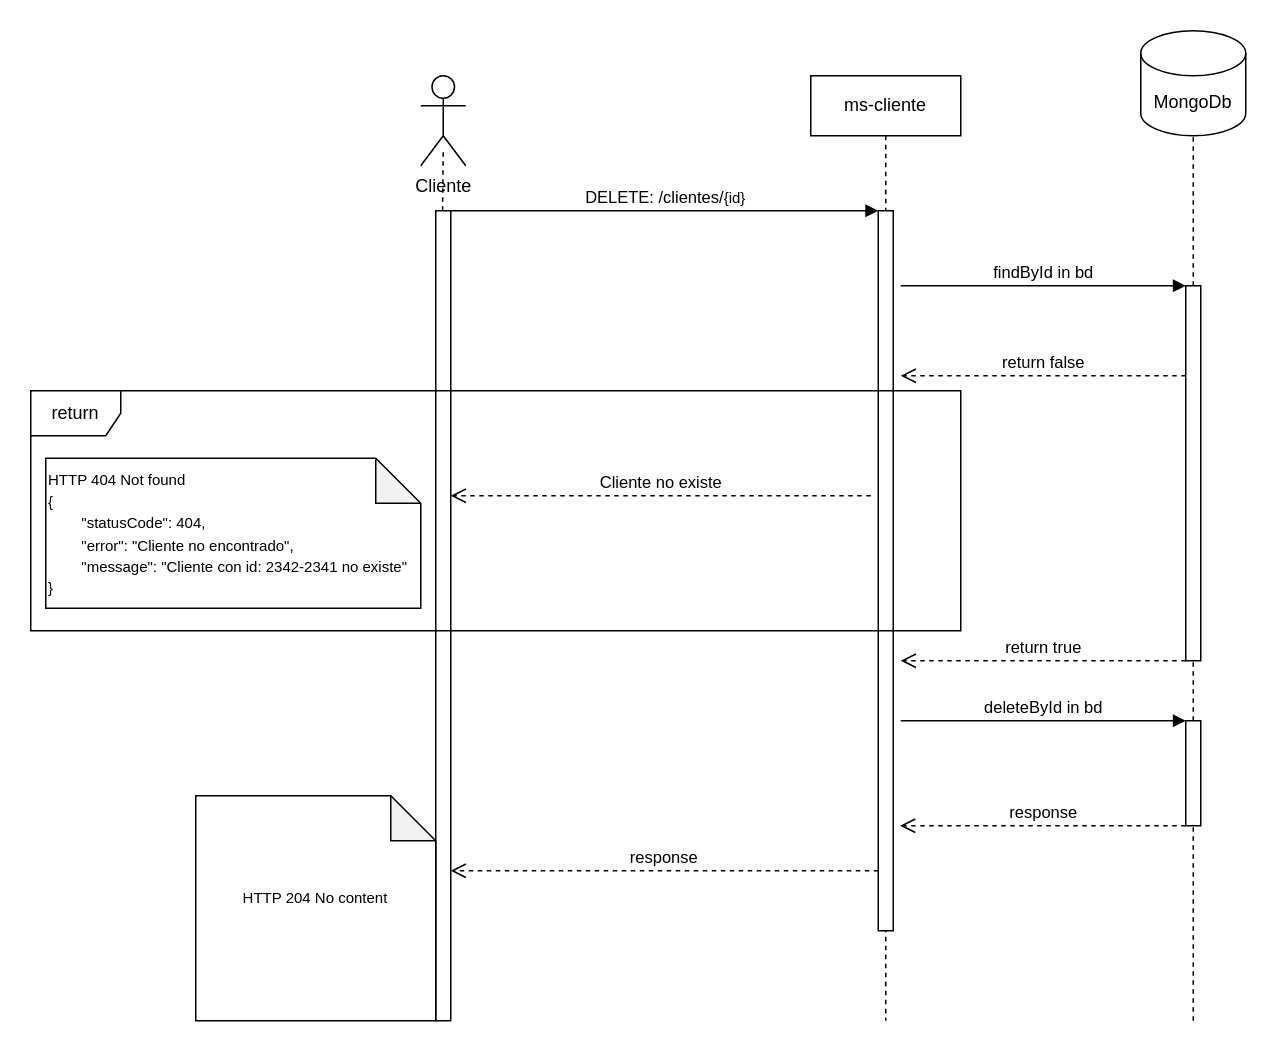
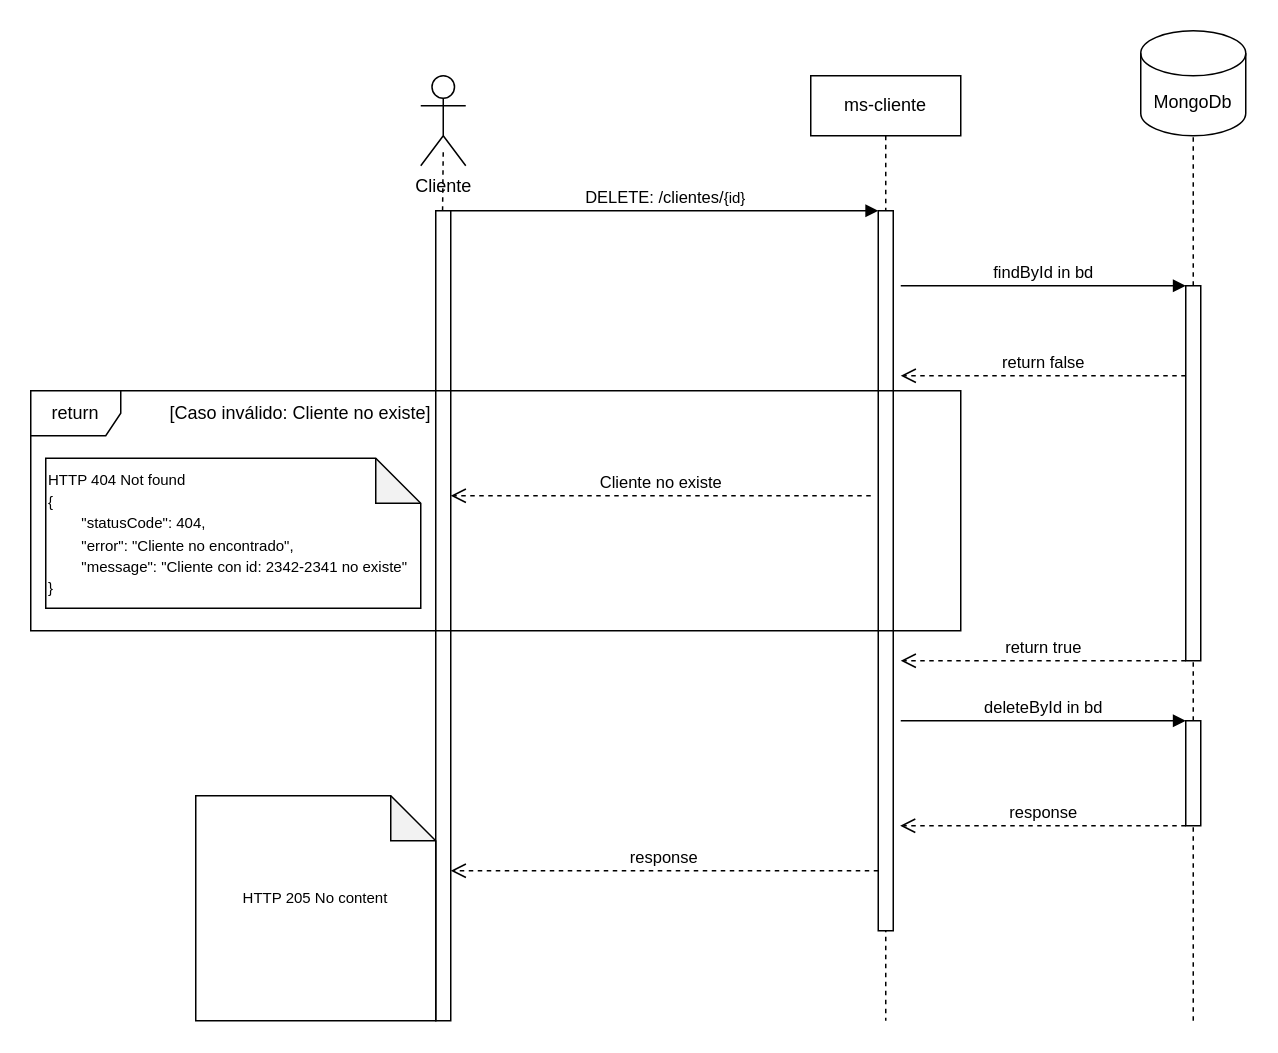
+ <mxCell id="15" value="[Caso inválido: Cliente no existe]" style="text;html=1;align=center;verticalAlign=middle;whiteSpace=wrap;rounded=0;" parent="1" vertex="1"><mxGeometry x="110" y="260" width="180" height="30" as="geometry" /></mxCell>
- <mxCell id="12" value="&lt;font style=&quot;font-size: 10px;&quot;&gt;HTTP 204 No content&lt;/font&gt;&lt;div&gt;&lt;br&gt;&lt;/div&gt;" style="shape=note;whiteSpace=wrap;html=1;backgroundOutline=1;darkOpacity=0.05;align=center;" parent="1" vertex="1"><mxGeometry x="130" y="530" width="160" height="150" as="geometry" /></mxCell>
+ <mxCell id="12" value="&lt;font style=&quot;font-size: 10px;&quot;&gt;HTTP 205 No content&lt;/font&gt;&lt;div&gt;&lt;br&gt;&lt;/div&gt;" style="shape=note;whiteSpace=wrap;html=1;backgroundOutline=1;darkOpacity=0.05;align=center;" parent="1" vertex="1"><mxGeometry x="130" y="530" width="160" height="150" as="geometry" /></mxCell>
